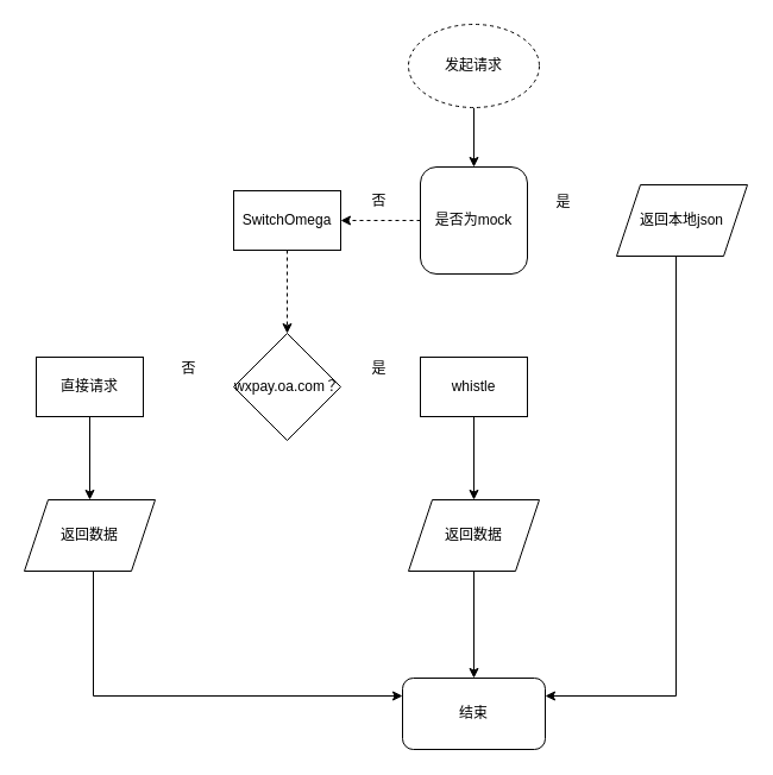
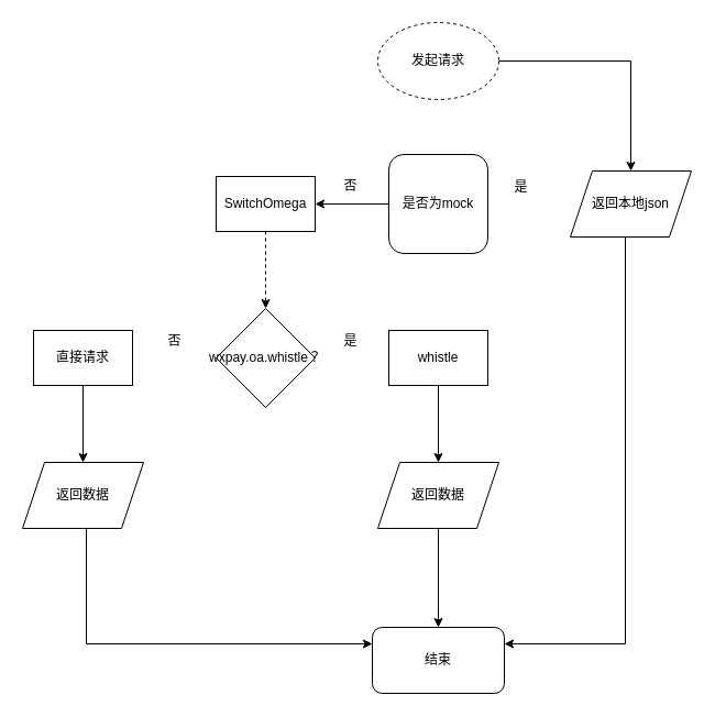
- <mxCell id="5" value="" style="edgeStyle=orthogonalEdgeStyle;rounded=0;orthogonalLoop=1;jettySize=auto;html=1;" edge="1" parent="1" source="6" target="20"><mxGeometry relative="1" as="geometry" /></mxCell>
+ <mxCell id="5" value="" style="edgeStyle=orthogonalEdgeStyle;rounded=0;orthogonalLoop=1;jettySize=auto;html=1;" edge="1" parent="1" source="6" target="14"><mxGeometry relative="1" as="geometry" /></mxCell>
- <mxCell id="19" value="" style="edgeStyle=orthogonalEdgeStyle;rounded=0;orthogonalLoop=1;jettySize=auto;html=1;dashed=1;" edge="1" parent="1" source="20" target="8"><mxGeometry relative="1" as="geometry" /></mxCell>
+ <mxCell id="19" value="" style="edgeStyle=orthogonalEdgeStyle;rounded=0;orthogonalLoop=1;jettySize=auto;html=1;" edge="1" parent="1" source="20" target="8"><mxGeometry relative="1" as="geometry" /></mxCell>
- <mxCell id="2" value="wxpay.oa.com？" style="rhombus;whiteSpace=wrap;html=1;" parent="1" vertex="1"><mxGeometry x="196" y="280" width="90" height="90" as="geometry" /></mxCell>
+ <mxCell id="2" value="wxpay.oa.whistle？" style="rhombus;whiteSpace=wrap;html=1;" parent="1" vertex="1"><mxGeometry x="196" y="280" width="90" height="90" as="geometry" /></mxCell>
